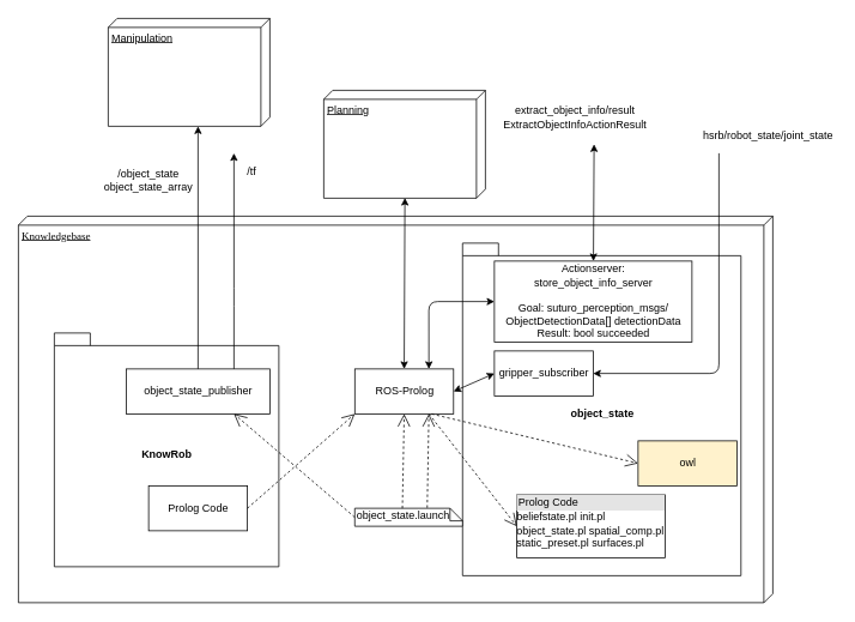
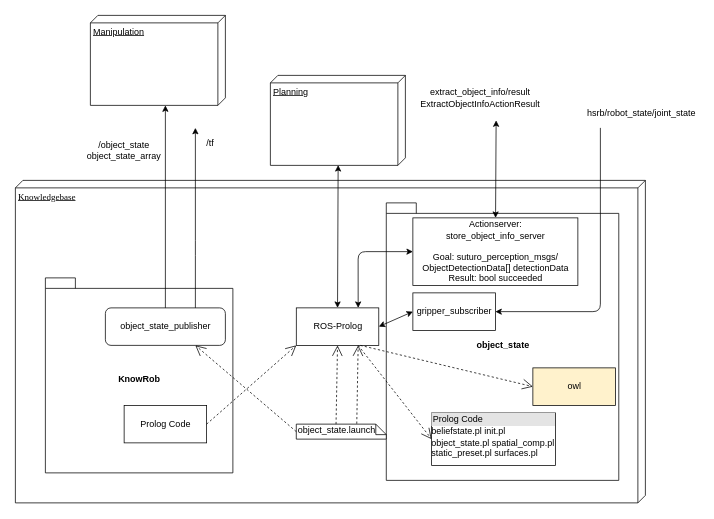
- <mxCell id="5" value="object_state_publisher" style="html=1;" parent="1" vertex="1"><mxGeometry x="140" y="410" width="160" height="50" as="geometry" /></mxCell>
+ <mxCell id="5" value="object_state_publisher" style="html=1;rounded=1;" parent="1" vertex="1"><mxGeometry x="140" y="410" width="160" height="50" as="geometry" /></mxCell>
